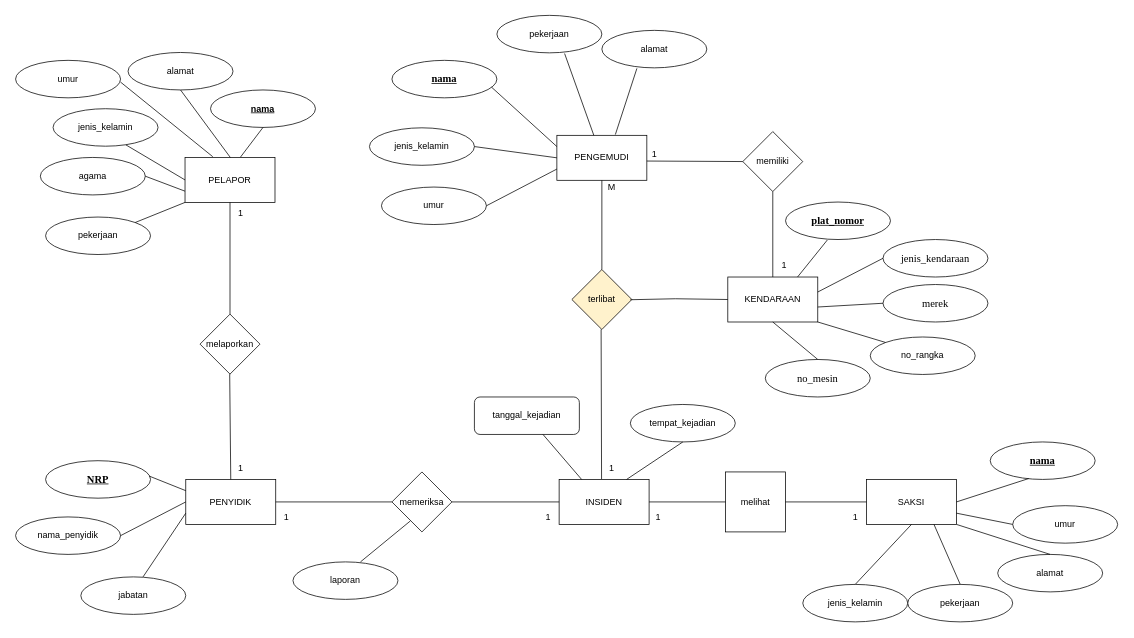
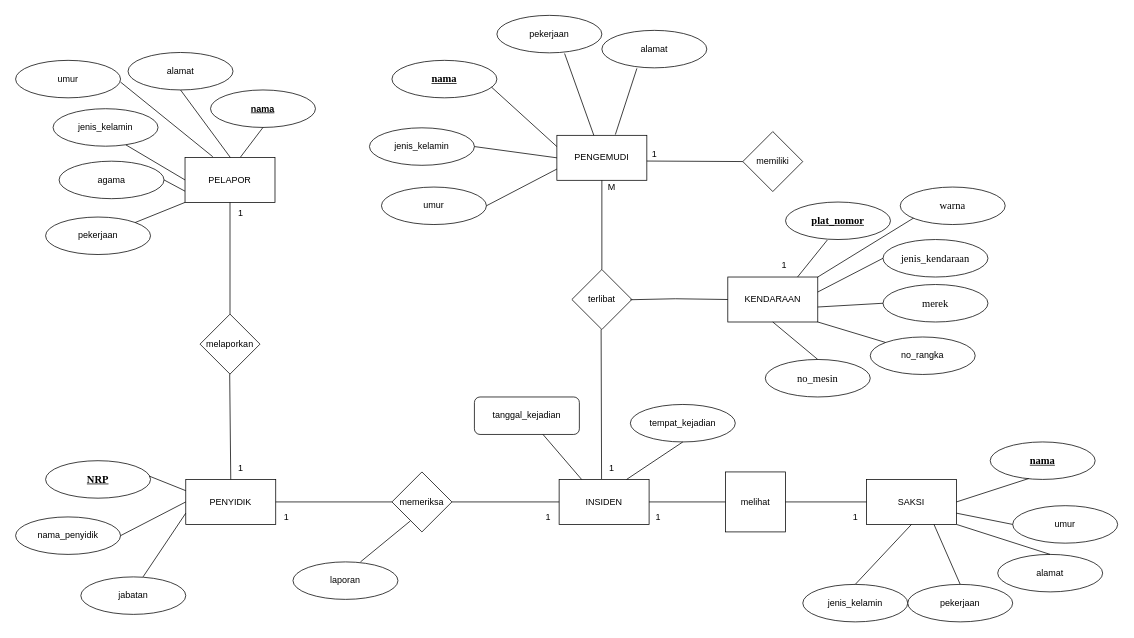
- <mxCell id="15" value="agama" style="ellipse;whiteSpace=wrap;html=1;" parent="1" vertex="1"><mxGeometry x="53" y="209.5" width="140" height="50" as="geometry" /></mxCell>
+ <mxCell id="15" value="agama" style="ellipse;whiteSpace=wrap;html=1;" parent="1" vertex="1"><mxGeometry x="78" y="214.5" width="140" height="50" as="geometry" /></mxCell>
+ <mxCell id="56" value="&lt;h3 style=&quot;font-family: &amp;quot;Times New Roman&amp;quot;; text-align: start;&quot;&gt;&lt;span style=&quot;font-weight: normal;&quot;&gt;warna&lt;/span&gt;&lt;/h3&gt;" style="ellipse;whiteSpace=wrap;html=1;" parent="1" vertex="1"><mxGeometry x="1200" y="249" width="140" height="50" as="geometry" /></mxCell>
- <mxCell id="66" value="" style="endArrow=none;html=1;rounded=0;exitX=0.5;exitY=0;exitDx=0;exitDy=0;entryX=0.5;entryY=1;entryDx=0;entryDy=0;" edge="1" parent="1" source="7" target="61"><mxGeometry width="50" height="50" relative="1" as="geometry"><mxPoint x="1001.24" y="337.3" as="sourcePoint" /><mxPoint x="1030" y="259" as="targetPoint" /></mxGeometry></mxCell>
+ <mxCell id="55" value="" style="endArrow=none;html=1;rounded=0;exitX=1;exitY=0;exitDx=0;exitDy=0;entryX=0.38;entryY=0.012;entryDx=0;entryDy=0;entryPerimeter=0;" parent="1" target="56" edge="1" source="7"><mxGeometry x="0.139" y="393" width="50" height="50" relative="1" as="geometry"><mxPoint x="1053" y="429" as="sourcePoint" /><mxPoint x="1140" y="394" as="targetPoint" /><mxPoint as="offset" /><Array as="points"><mxPoint x="1220" y="289" /></Array></mxGeometry></mxCell>
- <mxCell id="29" value="terlibat" style="rhombus;whiteSpace=wrap;html=1;fillColor=#fff2cc;" parent="1" vertex="1"><mxGeometry x="762" y="359" width="80" height="80" as="geometry" /></mxCell>
+ <mxCell id="29" value="terlibat" style="rhombus;whiteSpace=wrap;html=1;" parent="1" vertex="1"><mxGeometry x="762" y="359" width="80" height="80" as="geometry" /></mxCell>
